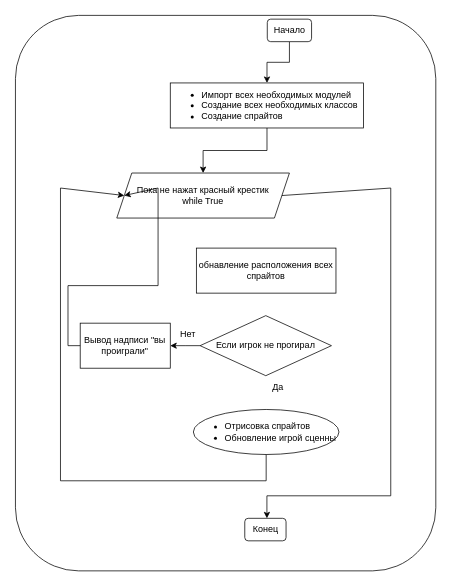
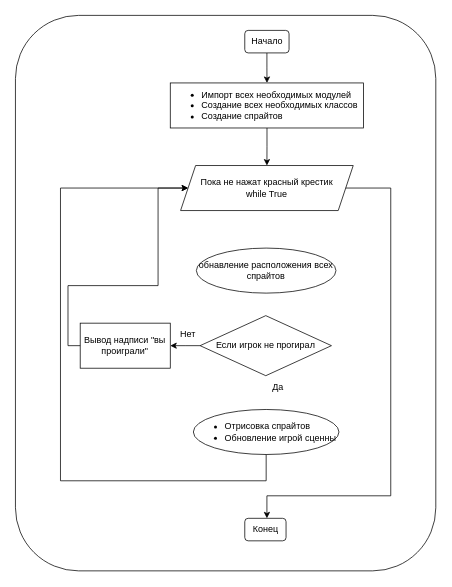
- <mxCell id="4" value="Начало" style="rounded=1;whiteSpace=wrap;html=1;" vertex="1" parent="1"><mxGeometry x="355.5" y="25" width="59" height="30" as="geometry" /></mxCell>
+ <mxCell id="4" value="Начало" style="rounded=1;whiteSpace=wrap;html=1;" vertex="1" parent="1"><mxGeometry x="325.5" y="40" width="59" height="30" as="geometry" /></mxCell>
- <mxCell id="7" value="Пока не нажат красный крестик&lt;br&gt;while True" style="shape=parallelogram;perimeter=parallelogramPerimeter;whiteSpace=wrap;html=1;fixedSize=1;" vertex="1" parent="1"><mxGeometry x="155" y="230" width="230" height="60" as="geometry" /></mxCell>
+ <mxCell id="7" value="Пока не нажат красный крестик&lt;br&gt;while True" style="shape=parallelogram;perimeter=parallelogramPerimeter;whiteSpace=wrap;html=1;fixedSize=1;" vertex="1" parent="1"><mxGeometry x="240" y="220" width="230" height="60" as="geometry" /></mxCell>
- <mxCell id="8" value="обнавление расположения всех спрайтов" style="rounded=0;whiteSpace=wrap;html=1;" vertex="1" parent="1"><mxGeometry x="261" y="330" width="186" height="60" as="geometry" /></mxCell>
+ <mxCell id="8" value="обнавление расположения всех спрайтов" style="ellipse;whiteSpace=wrap;html=1;" vertex="1" parent="1"><mxGeometry x="261" y="330" width="186" height="60" as="geometry" /></mxCell>
